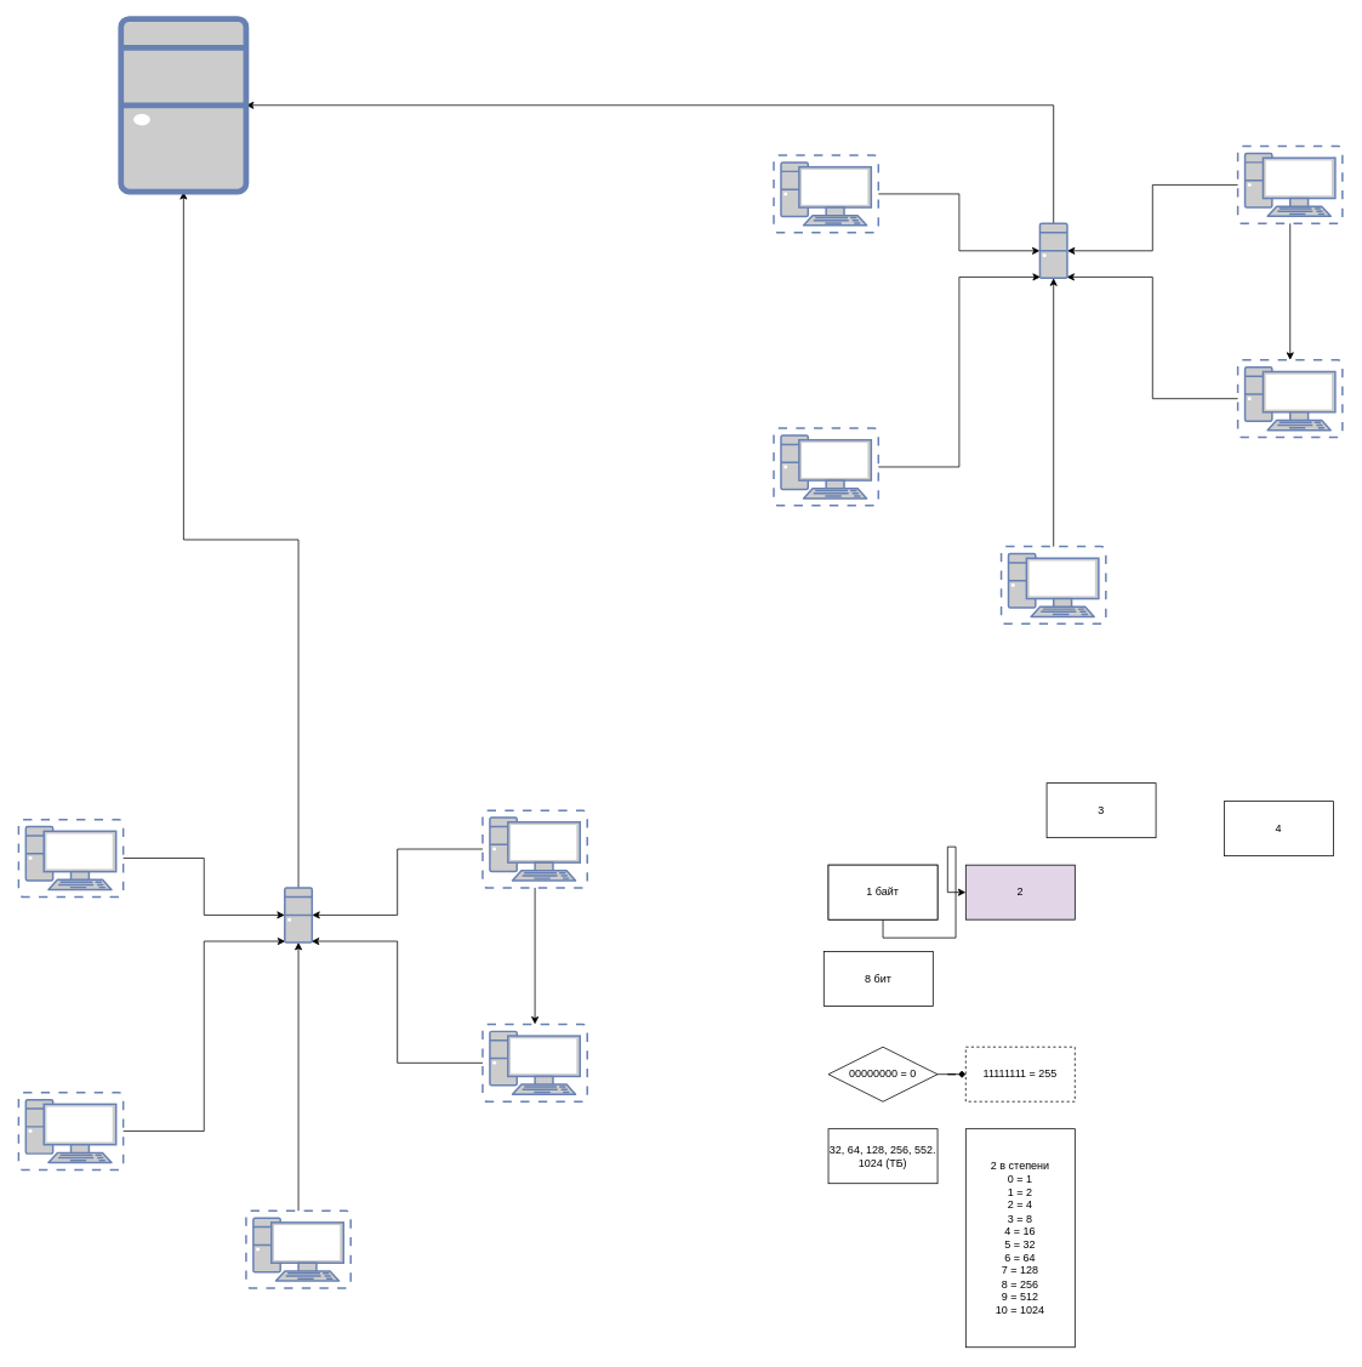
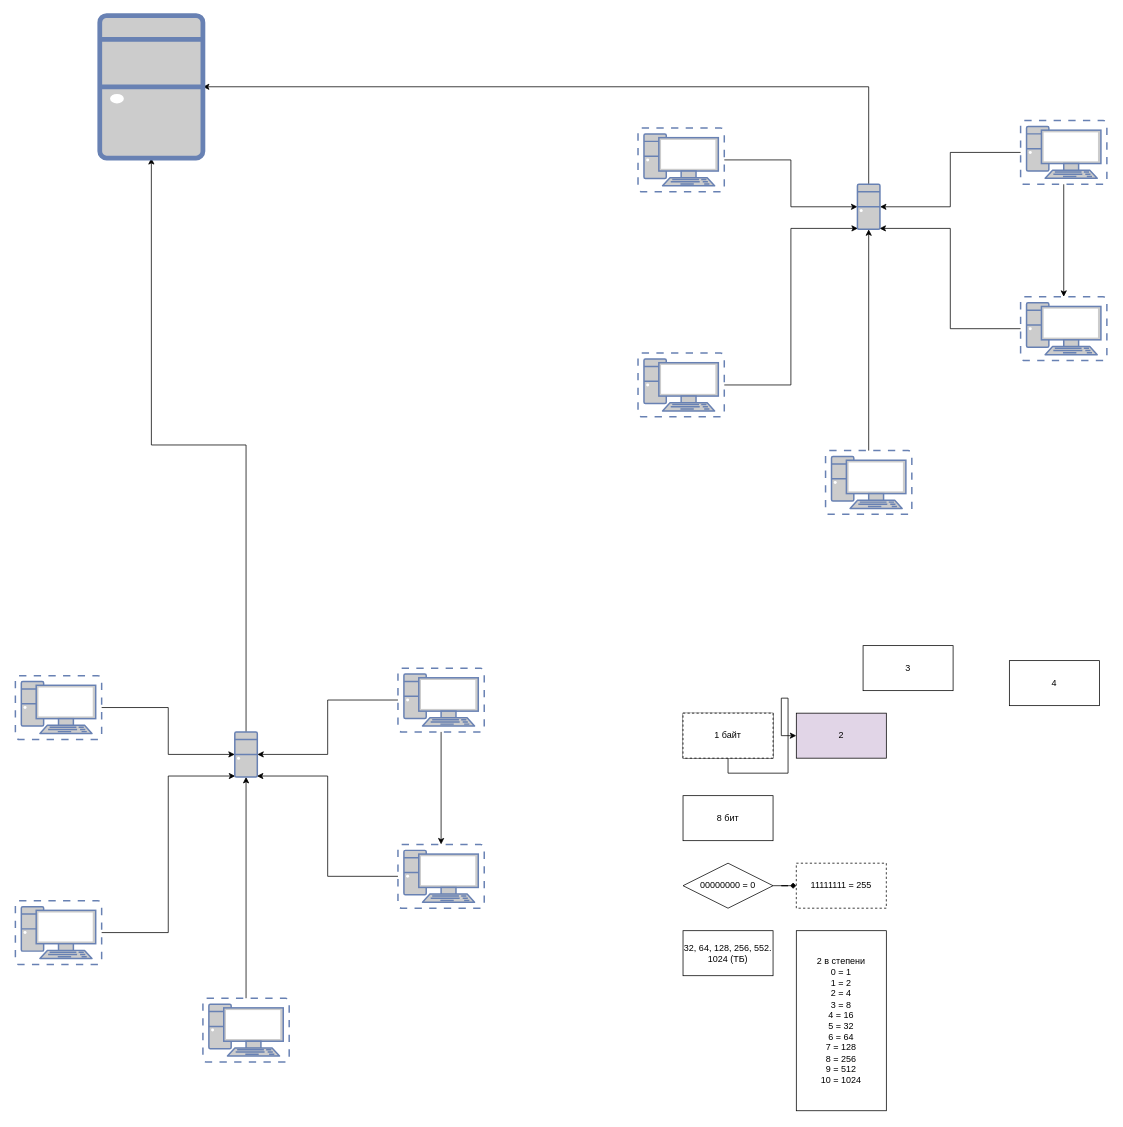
- <mxCell id="34" value="1 байт" style="rounded=0;whiteSpace=wrap;html=1;" vertex="1" parent="1"><mxGeometry x="910" y="950" width="120" height="60" as="geometry" /></mxCell>
+ <mxCell id="34" value="1 байт" style="rounded=0;whiteSpace=wrap;html=1;dashed=1;" vertex="1" parent="1"><mxGeometry x="910" y="950" width="120" height="60" as="geometry" /></mxCell>
- <mxCell id="35" value="8 бит" style="rounded=0;whiteSpace=wrap;html=1;" vertex="1" parent="1"><mxGeometry x="905" y="1045" width="120" height="60" as="geometry" /></mxCell>
+ <mxCell id="35" value="8 бит" style="rounded=0;whiteSpace=wrap;html=1;" vertex="1" parent="1"><mxGeometry x="910" y="1060" width="120" height="60" as="geometry" /></mxCell>
